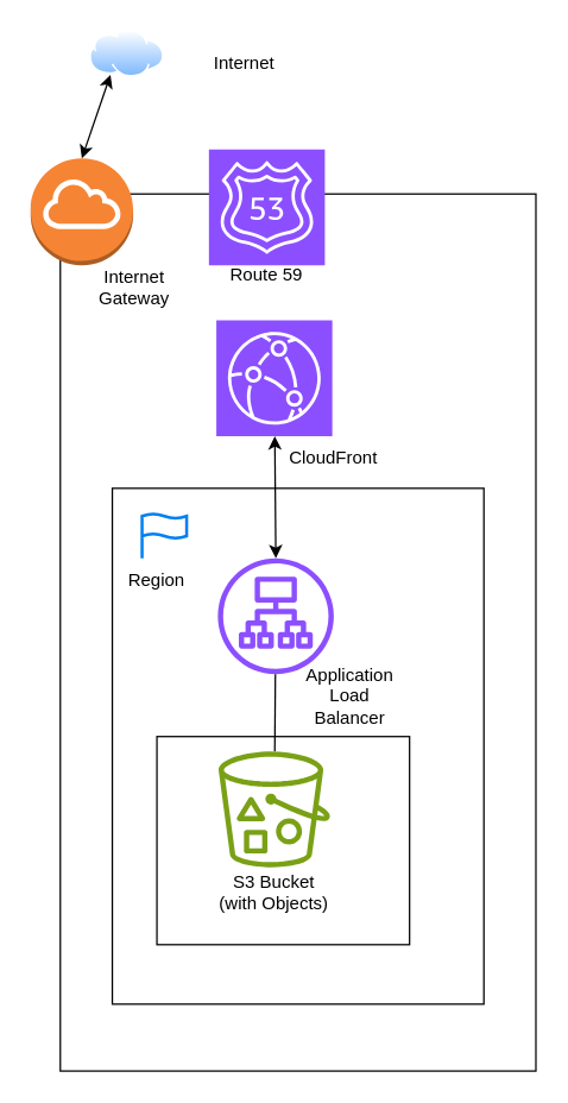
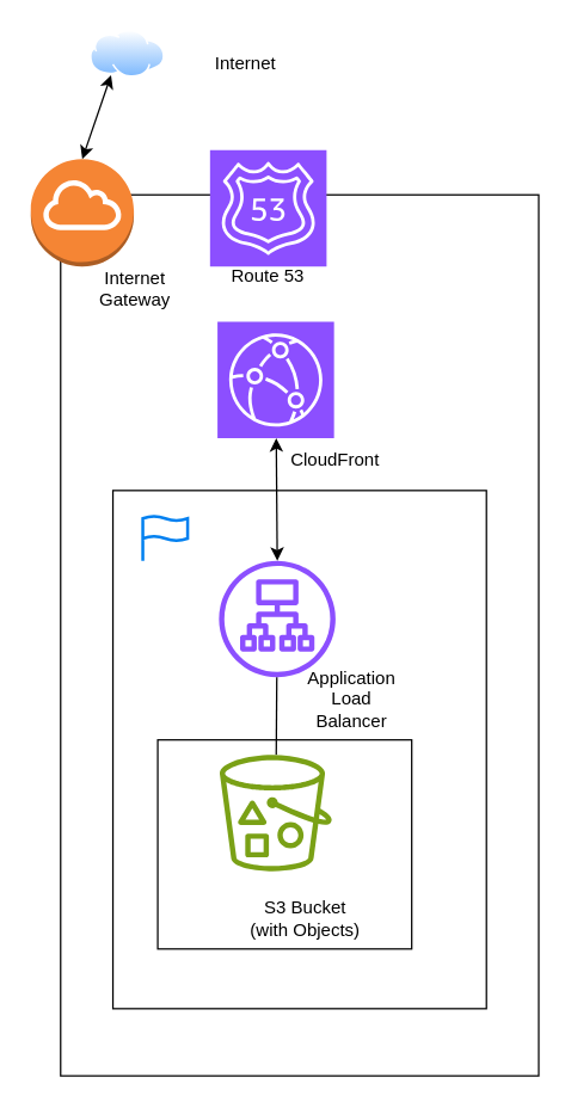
- <mxCell id="4" value="Route 59" style="text;html=1;strokeColor=none;fillColor=none;align=center;verticalAlign=middle;whiteSpace=wrap;rounded=0;" vertex="1" parent="1"><mxGeometry x="149" y="170" width="60" height="30" as="geometry" /></mxCell>
+ <mxCell id="4" value="Route 53" style="text;html=1;strokeColor=none;fillColor=none;align=center;verticalAlign=middle;whiteSpace=wrap;rounded=0;" vertex="1" parent="1"><mxGeometry x="149" y="170" width="60" height="30" as="geometry" /></mxCell>
- <mxCell id="9" value="Region" style="text;html=1;strokeColor=none;fillColor=none;align=center;verticalAlign=middle;whiteSpace=wrap;rounded=0;" vertex="1" parent="1"><mxGeometry x="75" y="375" width="60" height="30" as="geometry" /></mxCell>
- <mxCell id="21" value="S3 Bucket (with Objects)" style="text;html=1;strokeColor=none;fillColor=none;align=center;verticalAlign=middle;whiteSpace=wrap;rounded=0;" vertex="1" parent="1"><mxGeometry x="144" y="585" width="80" height="30" as="geometry" /></mxCell>
+ <mxCell id="21" value="S3 Bucket (with Objects)" style="text;html=1;strokeColor=none;fillColor=none;align=center;verticalAlign=middle;whiteSpace=wrap;rounded=0;" vertex="1" parent="1"><mxGeometry x="164" y="600" width="80" height="30" as="geometry" /></mxCell>
